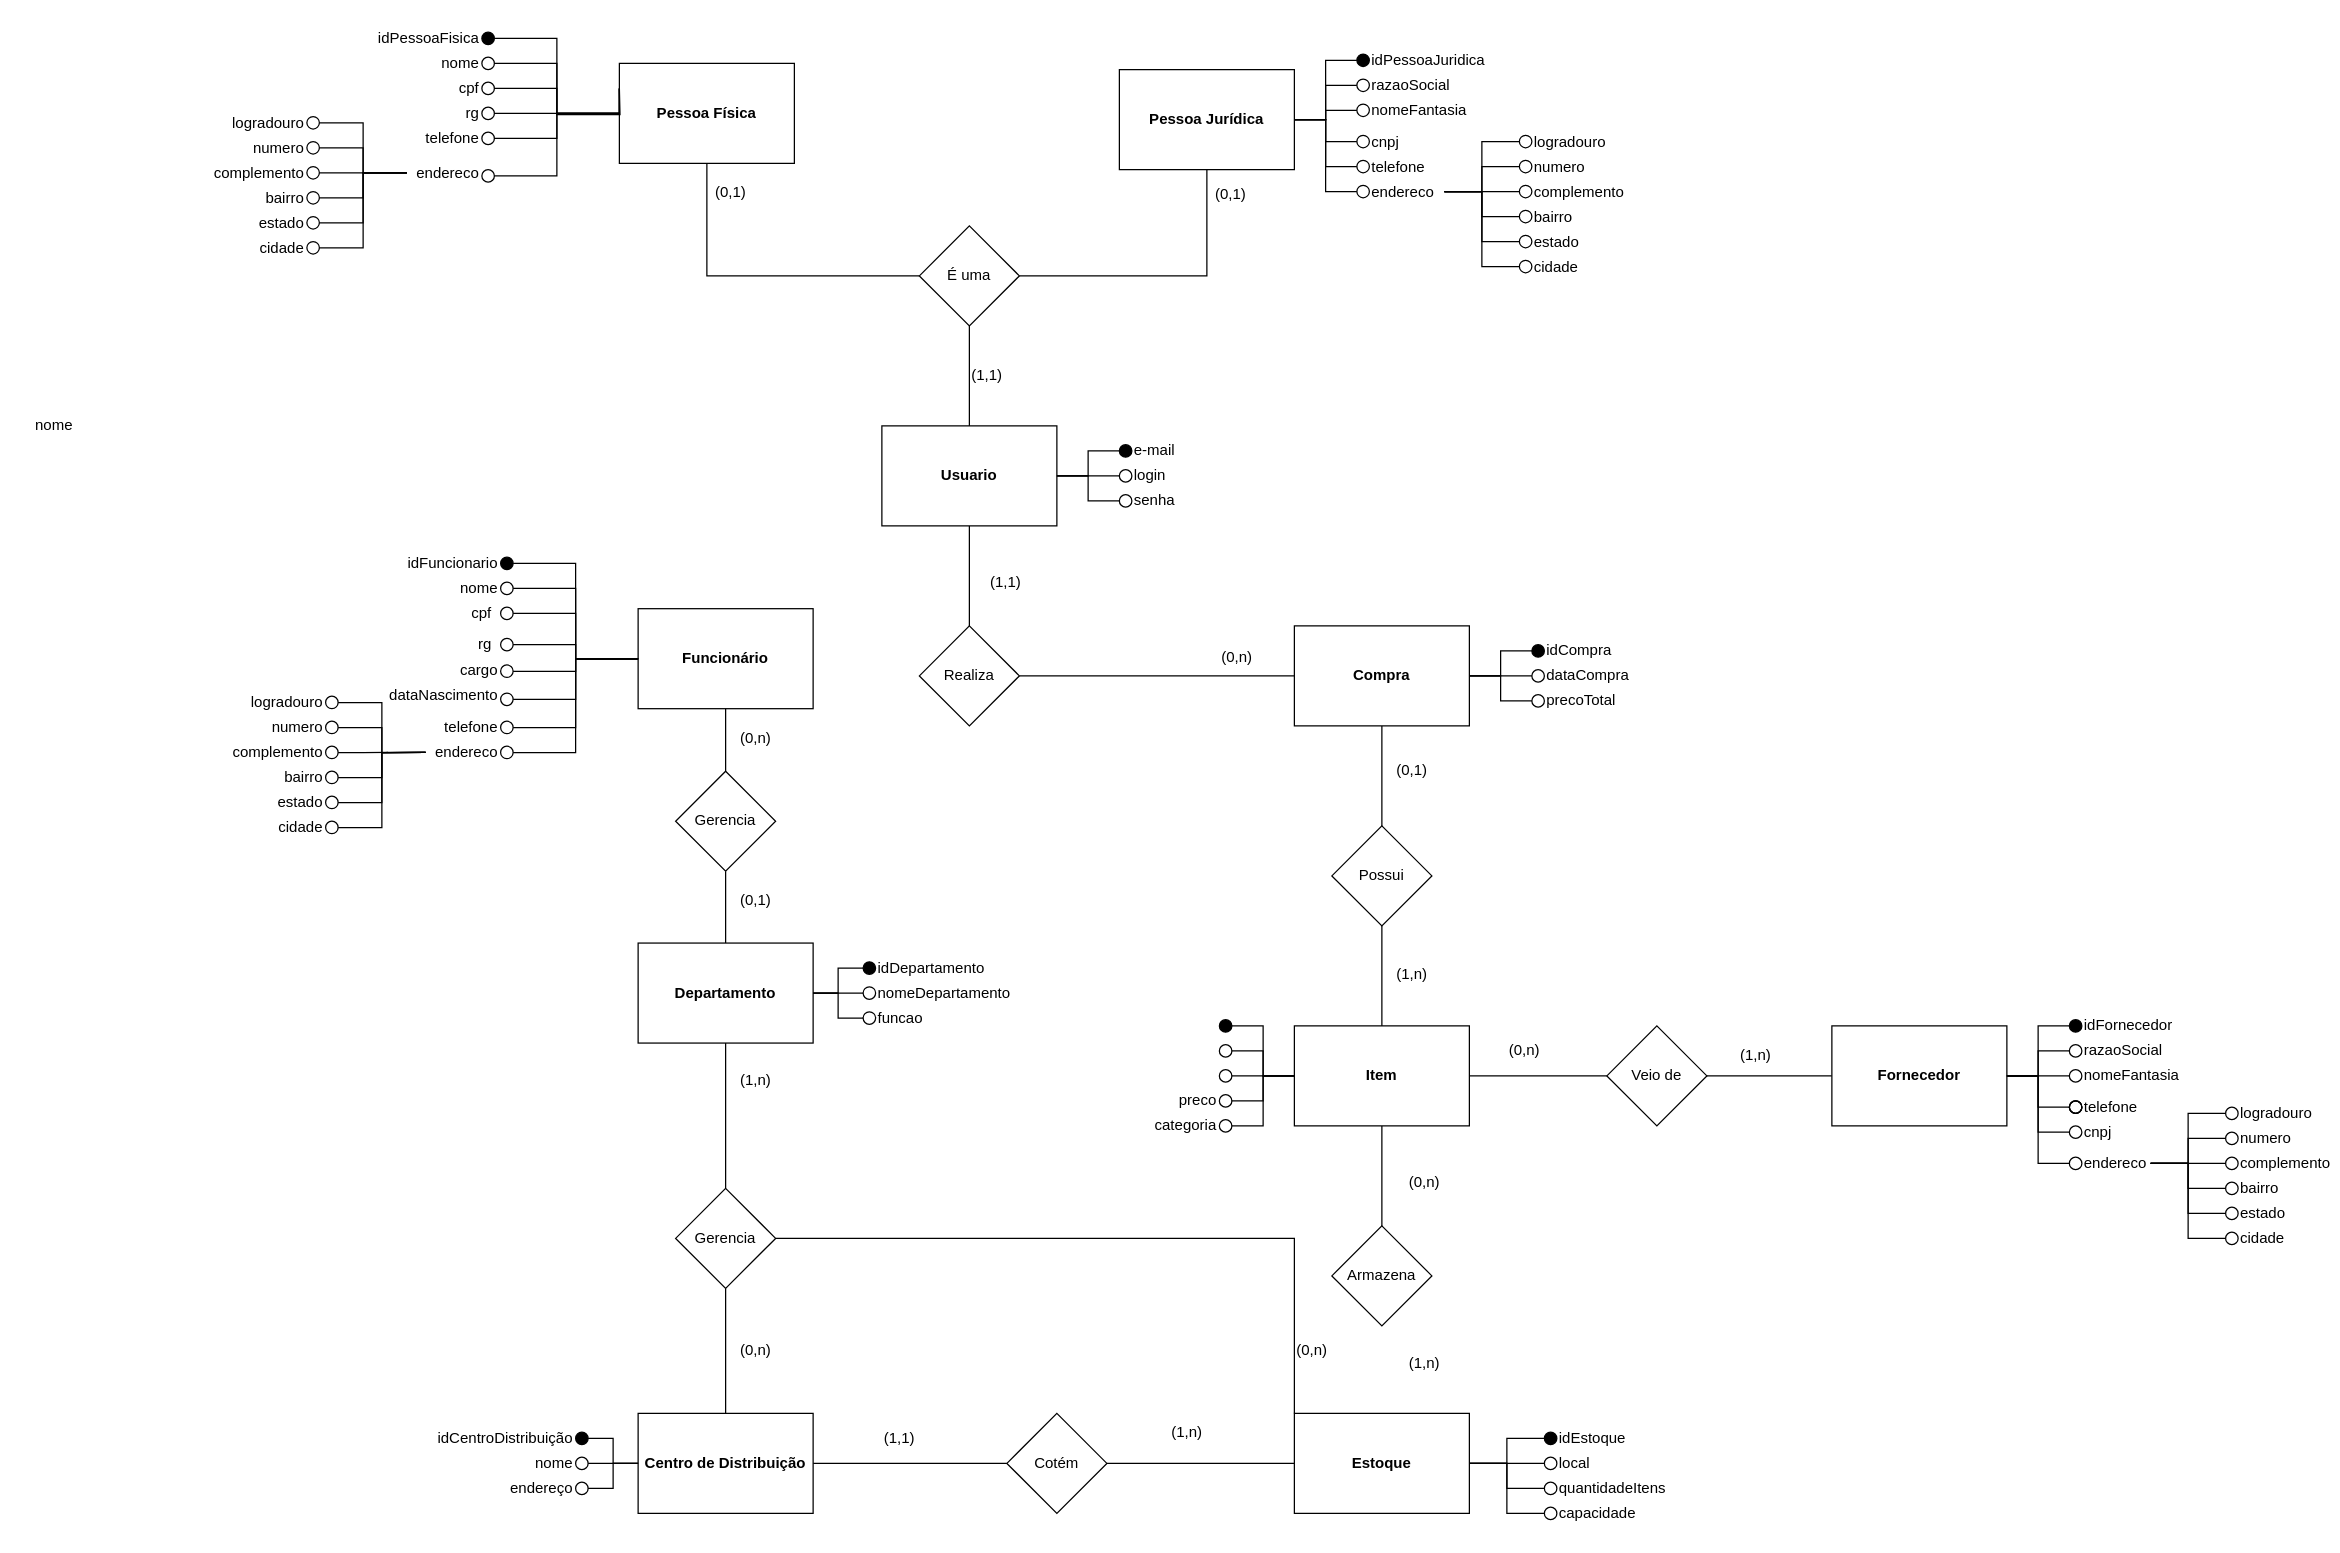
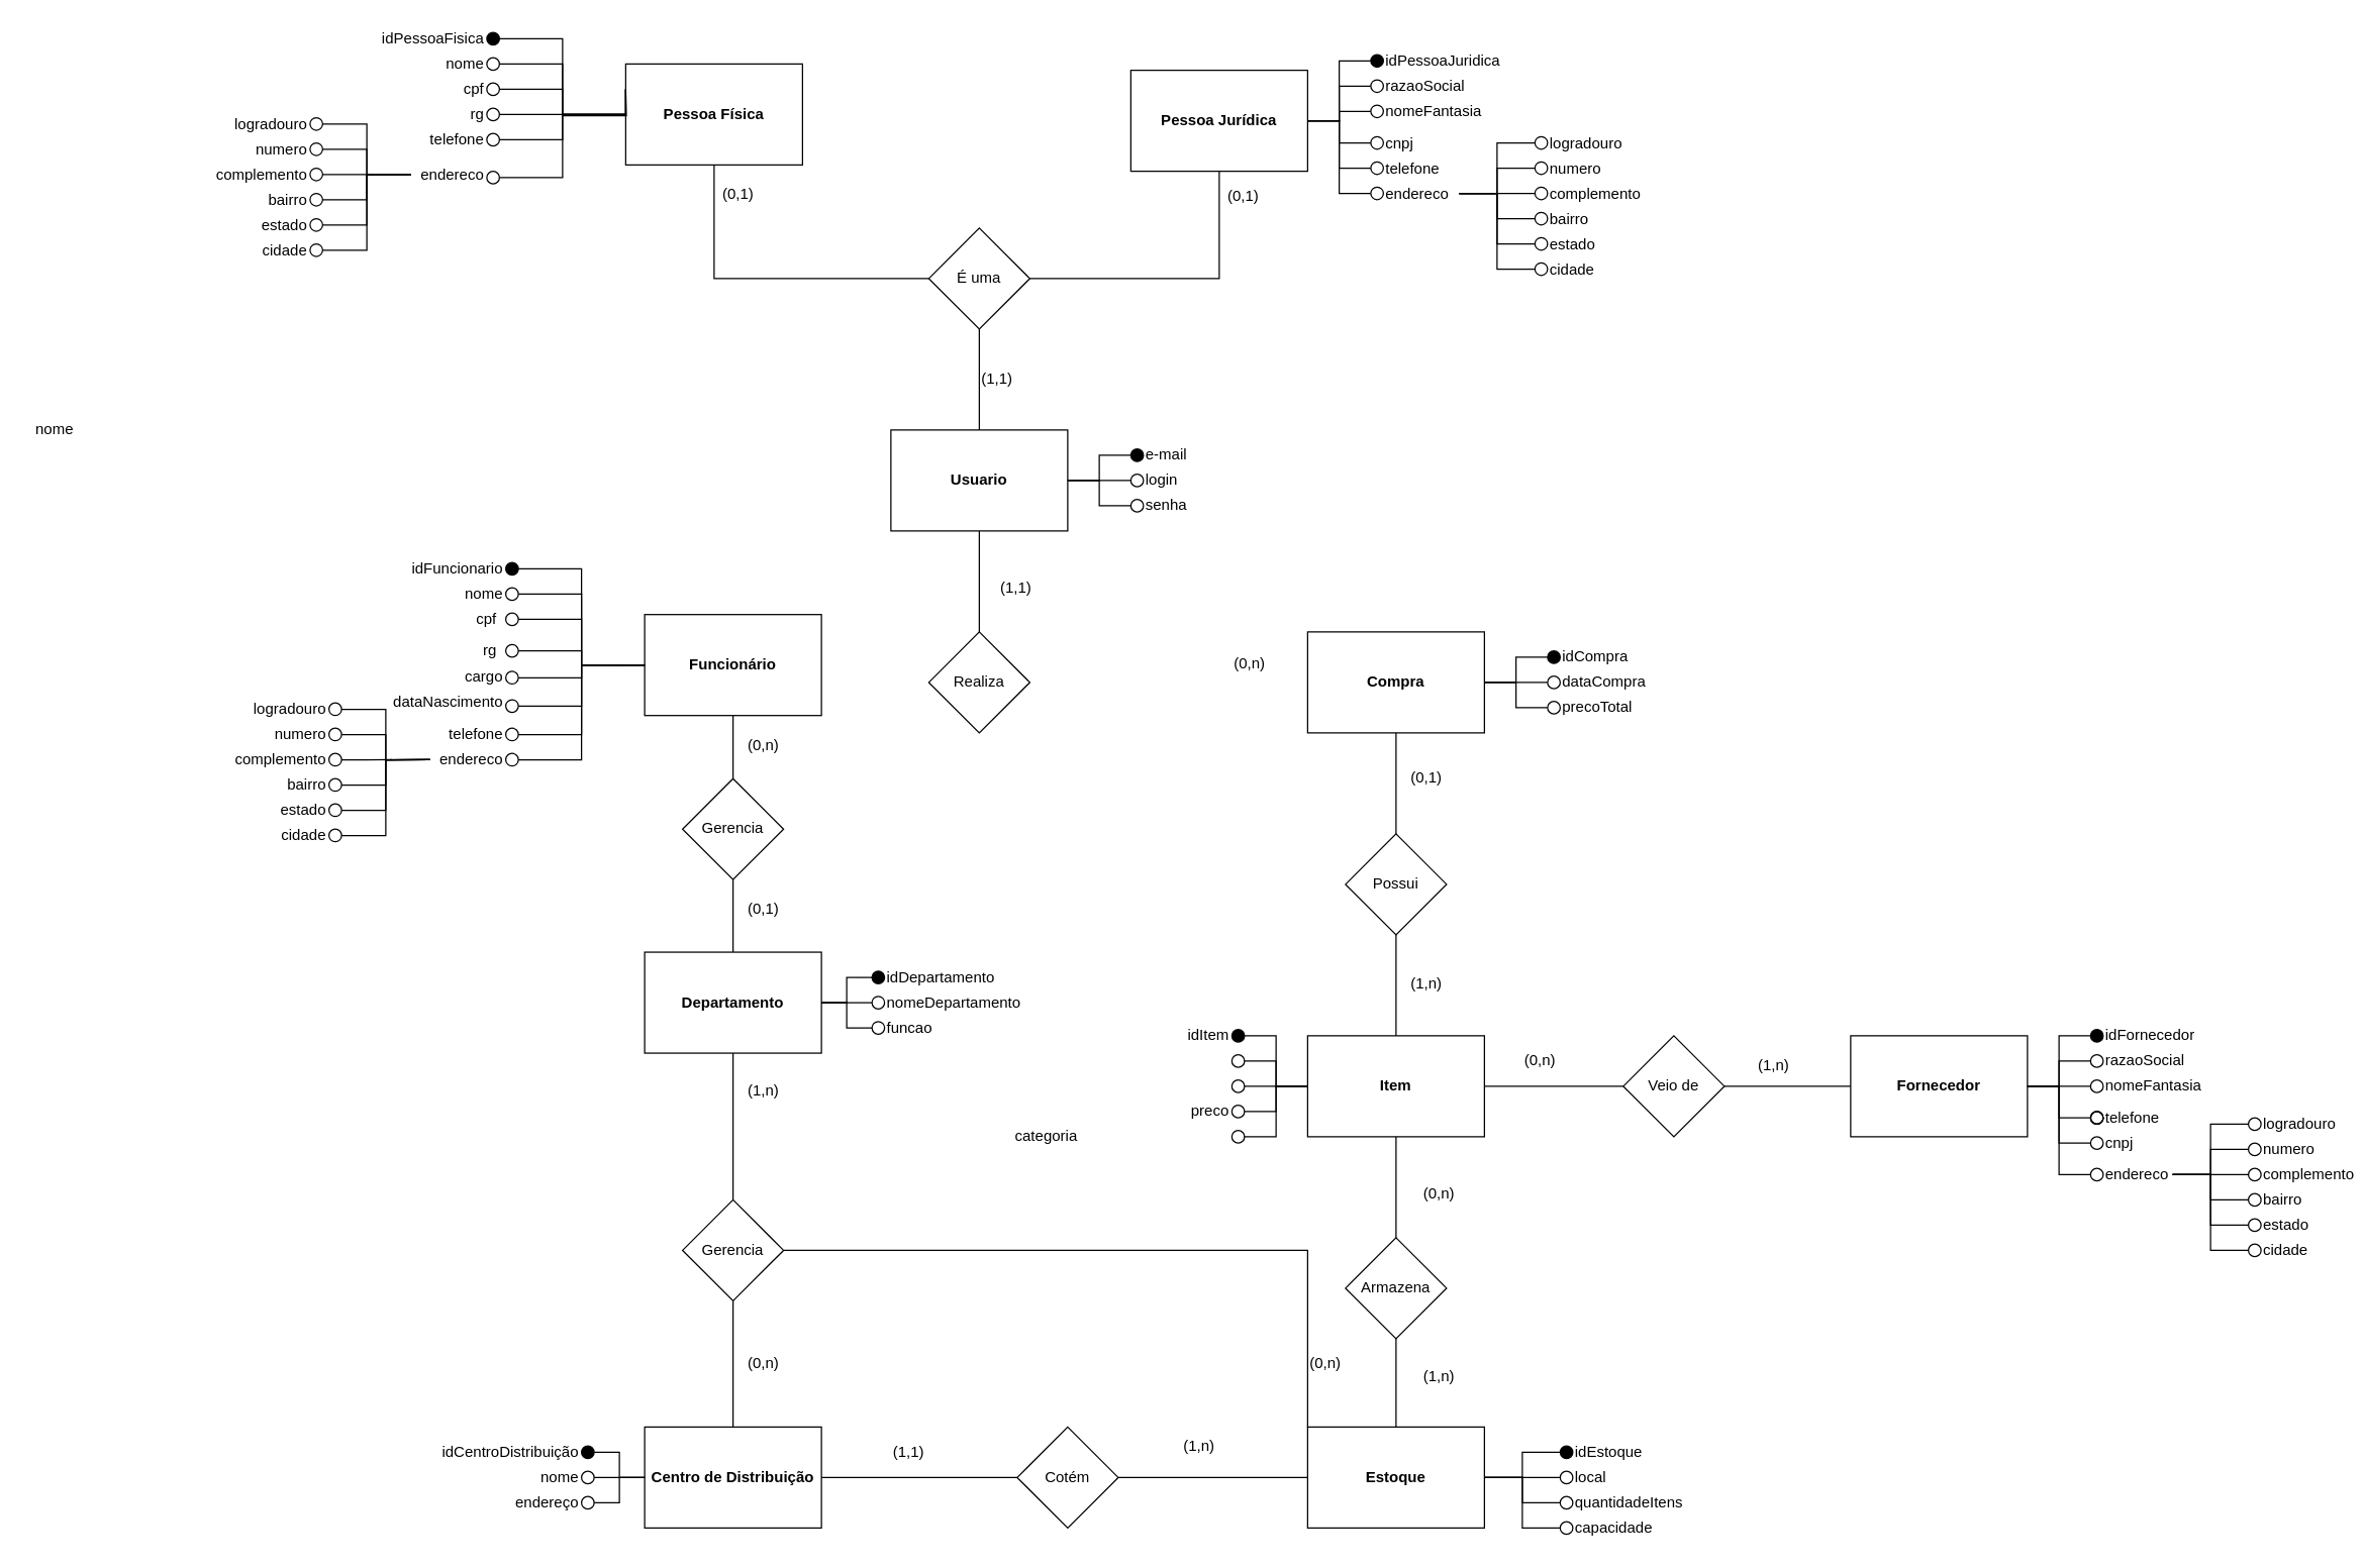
- <mxCell id="42" value="" style="edgeStyle=orthogonalEdgeStyle;rounded=0;orthogonalLoop=1;jettySize=auto;html=1;endArrow=none;endFill=0;startArrow=none;" parent="1" source="55" target="44" edge="1"><mxGeometry relative="1" as="geometry" /></mxCell>
+ <mxCell id="133" value="idItem" style="text;html=1;strokeColor=none;fillColor=none;align=right;verticalAlign=middle;whiteSpace=wrap;rounded=0;" parent="1" vertex="1"><mxGeometry x="935" y="810" width="40" height="20" as="geometry" /></mxCell>
- <mxCell id="144" value="categoria" style="text;html=1;strokeColor=none;fillColor=none;align=right;verticalAlign=middle;whiteSpace=wrap;rounded=0;" parent="1" vertex="1"><mxGeometry x="915" y="890" width="60" height="20" as="geometry" /></mxCell>
+ <mxCell id="144" value="categoria" style="text;html=1;strokeColor=none;fillColor=none;align=right;verticalAlign=middle;whiteSpace=wrap;rounded=0;" parent="1" vertex="1"><mxGeometry x="795" y="890" width="60" height="20" as="geometry" /></mxCell>
+ <mxCell id="104" value="" style="edgeStyle=orthogonalEdgeStyle;rounded=0;orthogonalLoop=1;jettySize=auto;html=1;endArrow=none;endFill=0;" parent="1" source="105" target="103" edge="1"><mxGeometry relative="1" as="geometry" /></mxCell>
